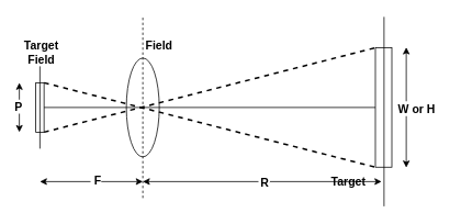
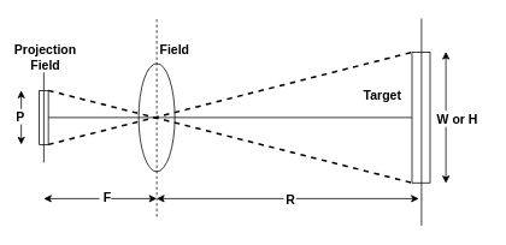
- <mxCell id="21" value="&lt;b&gt;&lt;font style=&quot;font-size: 14px;&quot;&gt;Target Field&lt;br&gt;&lt;/font&gt;&lt;/b&gt;" style="text;html=1;align=center;verticalAlign=middle;whiteSpace=wrap;rounded=0;" parent="1" vertex="1"><mxGeometry x="20" y="48" width="60" height="30" as="geometry" /></mxCell>
+ <mxCell id="21" value="&lt;b&gt;&lt;font style=&quot;font-size: 14px;&quot;&gt;Projection Field&lt;br&gt;&lt;/font&gt;&lt;/b&gt;" style="text;html=1;align=center;verticalAlign=middle;whiteSpace=wrap;rounded=0;" parent="1" vertex="1"><mxGeometry x="20" y="48" width="60" height="30" as="geometry" /></mxCell>
- <mxCell id="22" value="&lt;font style=&quot;font-size: 14px;&quot;&gt;&lt;b&gt;Target&lt;/b&gt;&lt;/font&gt;" style="text;html=1;align=center;verticalAlign=middle;whiteSpace=wrap;rounded=0;" parent="1" vertex="1"><mxGeometry x="393" y="205" width="60" height="30" as="geometry" /></mxCell>
+ <mxCell id="22" value="&lt;font style=&quot;font-size: 14px;&quot;&gt;&lt;b&gt;Target&lt;/b&gt;&lt;/font&gt;" style="text;html=1;align=center;verticalAlign=middle;whiteSpace=wrap;rounded=0;" parent="1" vertex="1"><mxGeometry x="393" y="90" width="60" height="30" as="geometry" /></mxCell>
